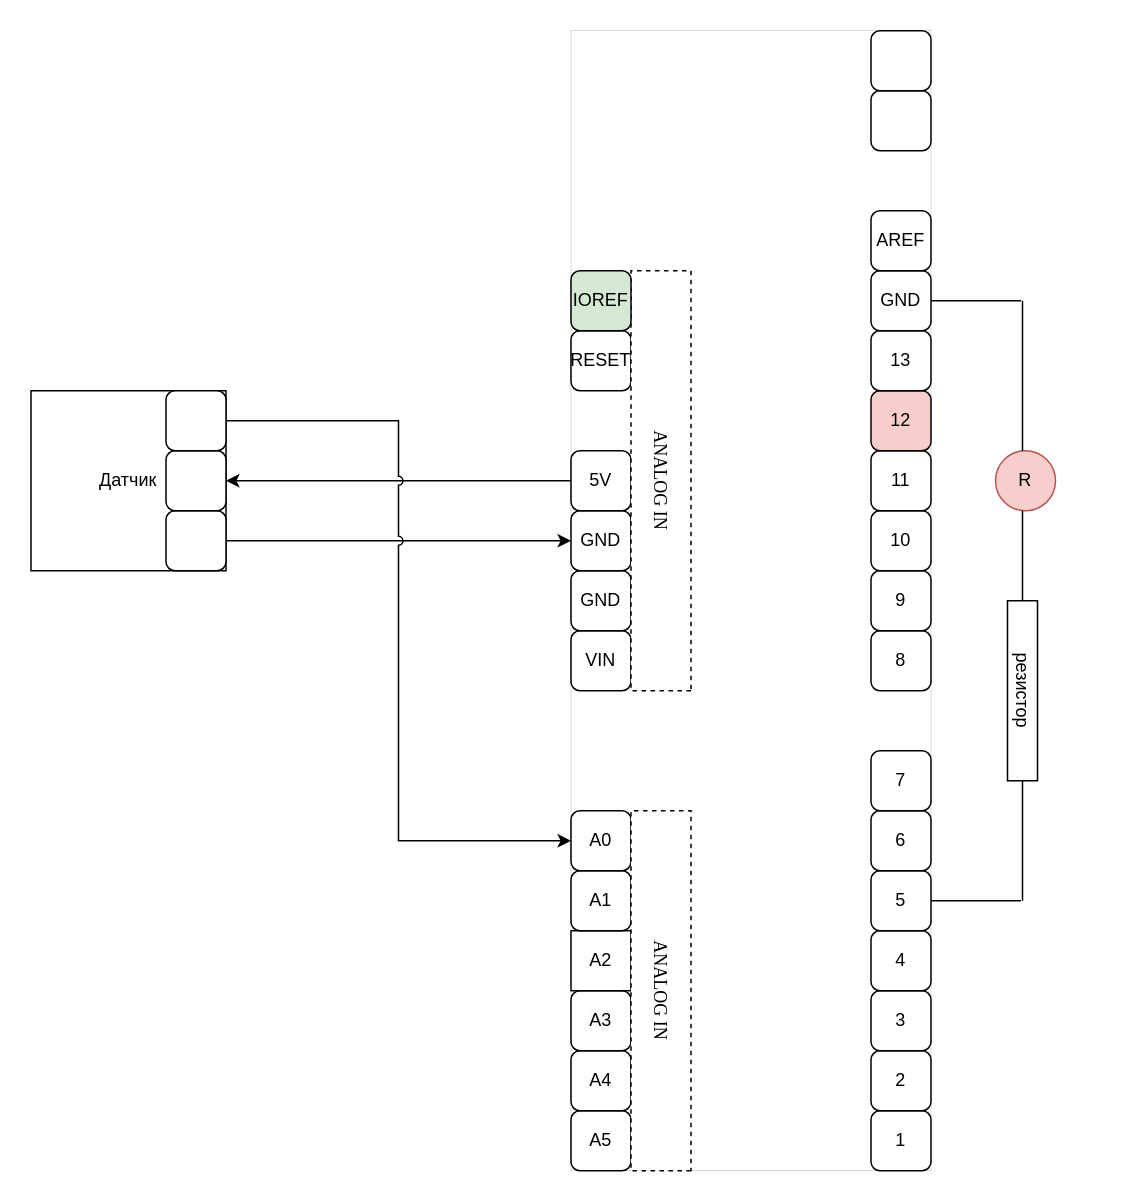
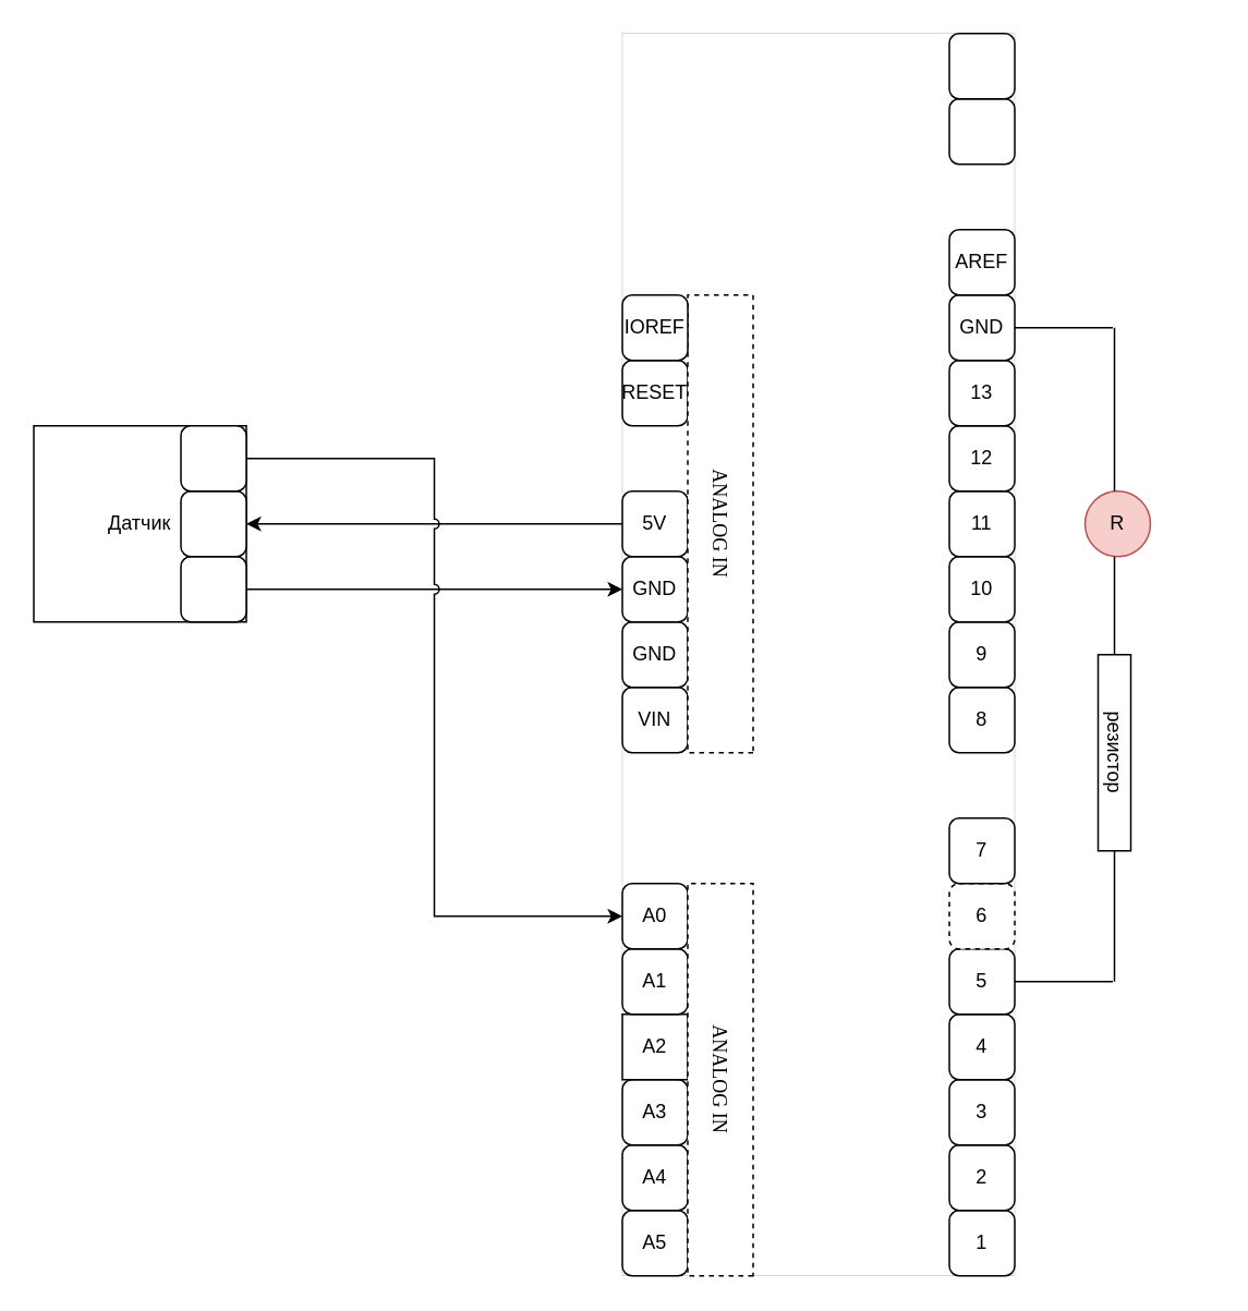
- <mxCell id="34" value="IOREF" style="rounded=1;whiteSpace=wrap;html=1;fillColor=#d5e8d4;" parent="1" vertex="1"><mxGeometry x="380" y="180" width="40" height="40" as="geometry" /></mxCell>
+ <mxCell id="34" value="IOREF" style="rounded=1;whiteSpace=wrap;html=1;" parent="1" vertex="1"><mxGeometry x="380" y="180" width="40" height="40" as="geometry" /></mxCell>
- <mxCell id="14" value="12" style="rounded=1;whiteSpace=wrap;html=1;fillColor=#f8cecc;" parent="1" vertex="1"><mxGeometry x="580" y="260" width="40" height="40" as="geometry" /></mxCell>
+ <mxCell id="14" value="12" style="rounded=1;whiteSpace=wrap;html=1;" parent="1" vertex="1"><mxGeometry x="580" y="260" width="40" height="40" as="geometry" /></mxCell>
- <mxCell id="8" value="6" style="rounded=1;whiteSpace=wrap;html=1;" parent="1" vertex="1"><mxGeometry x="580" y="540" width="40" height="40" as="geometry" /></mxCell>
+ <mxCell id="8" value="6" style="rounded=1;whiteSpace=wrap;html=1;dashed=1;" parent="1" vertex="1"><mxGeometry x="580" y="540" width="40" height="40" as="geometry" /></mxCell>
